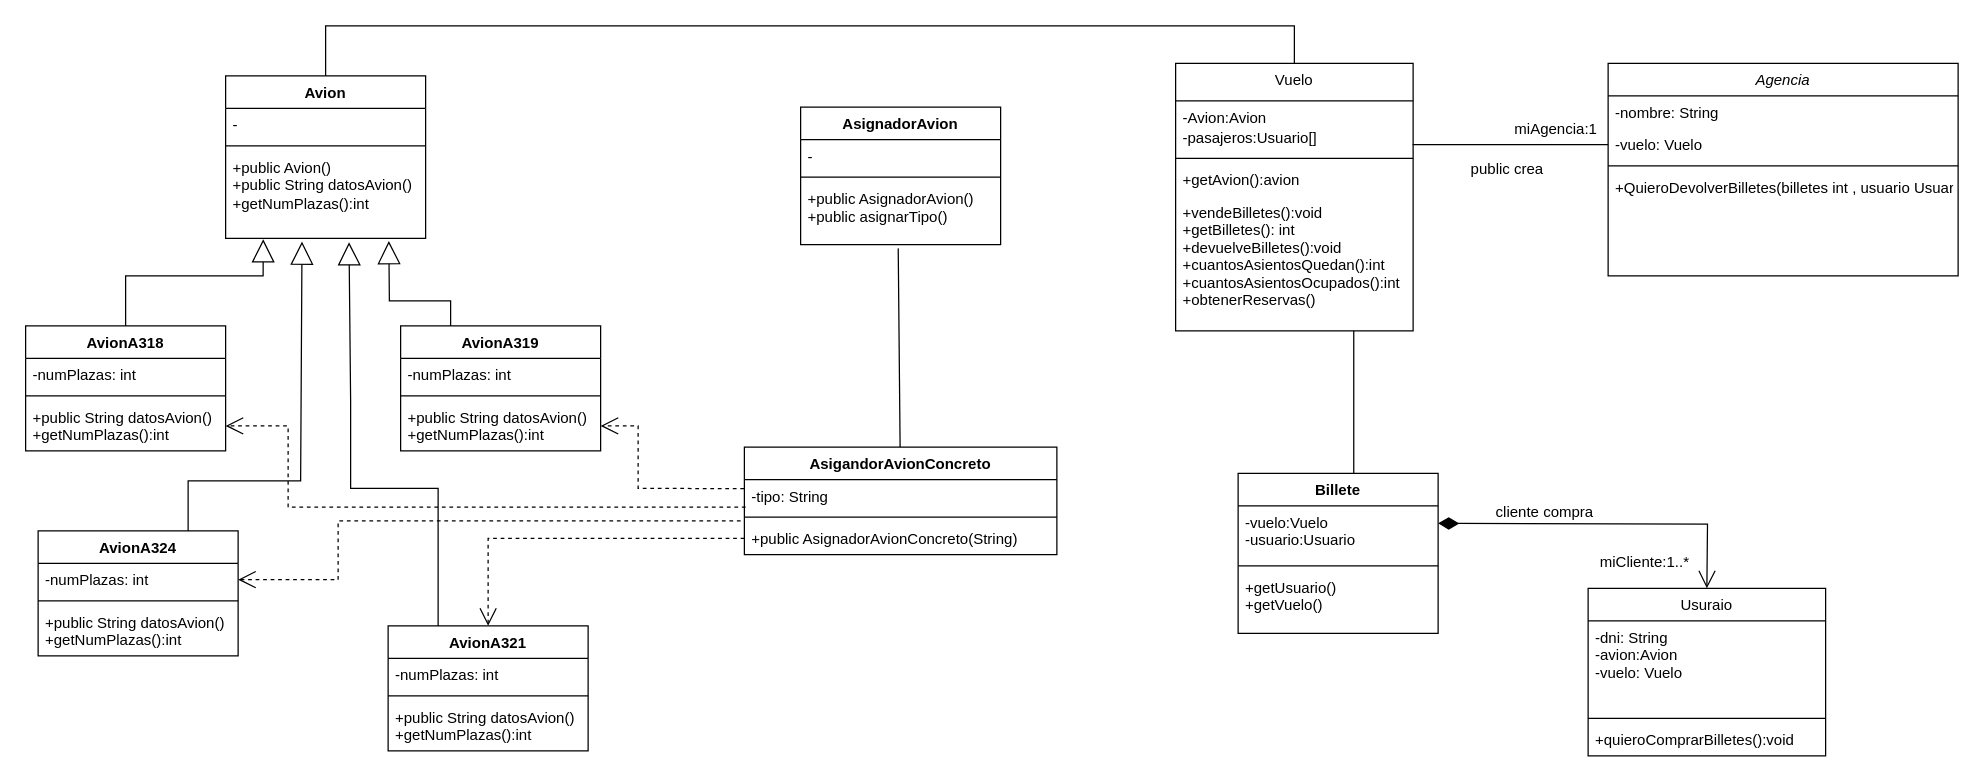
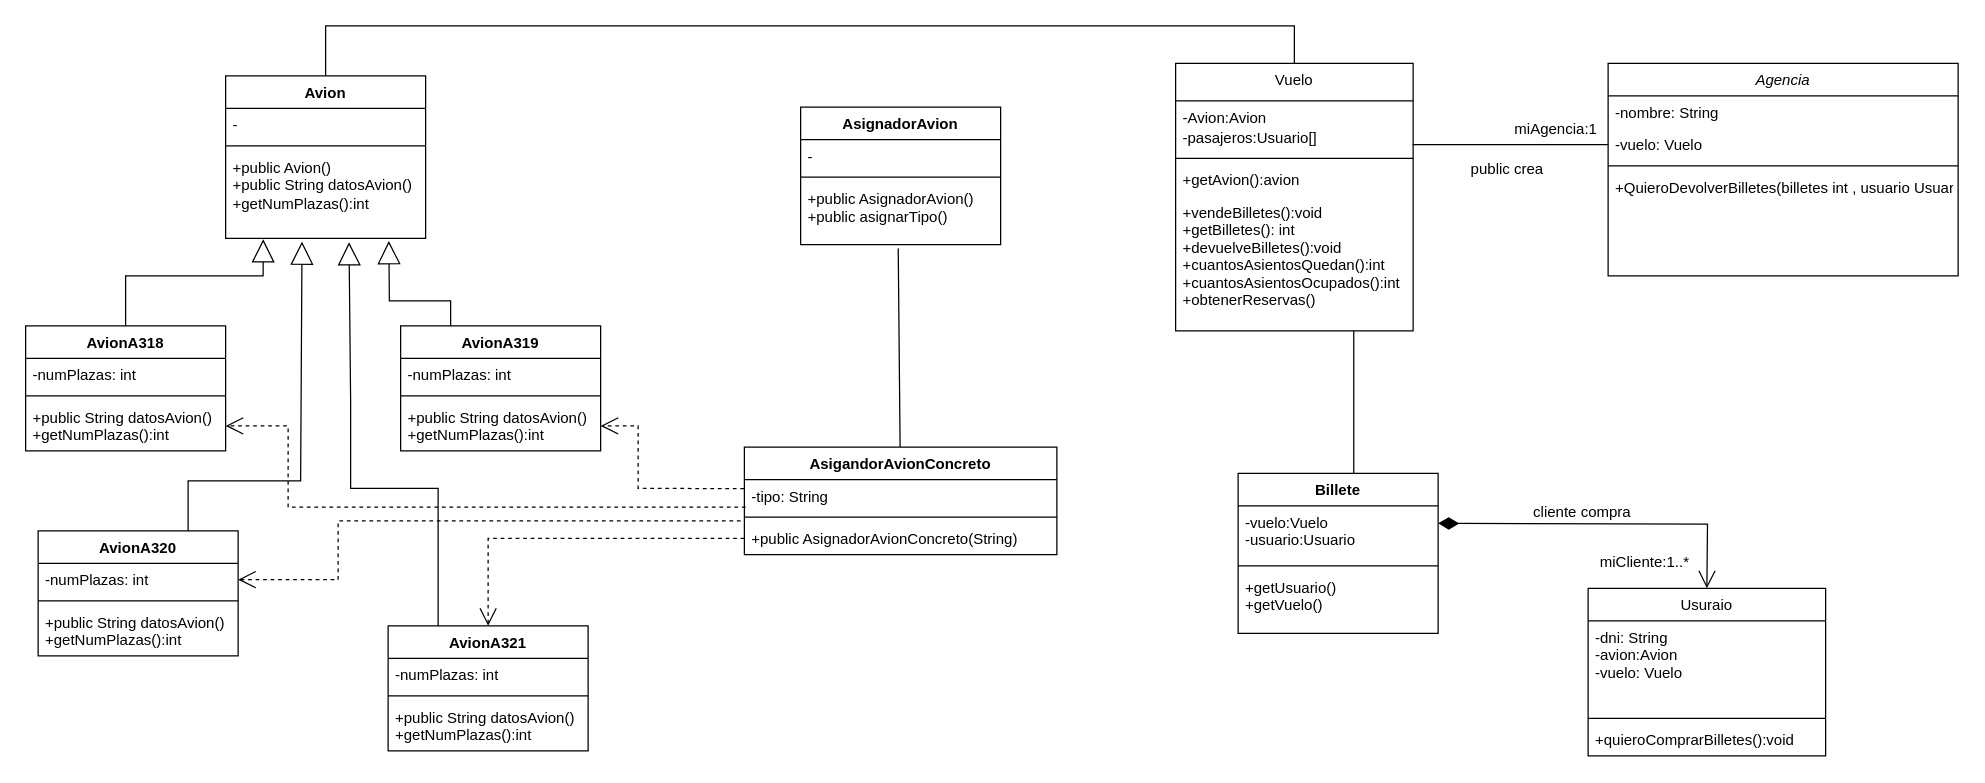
- <mxCell id="21" value="cliente compra" style="text;html=1;align=center;verticalAlign=middle;resizable=0;points=[];autosize=1;strokeColor=none;fillColor=none;" parent="1" vertex="1"><mxGeometry x="1185" y="394" width="100" height="30" as="geometry" /></mxCell>
+ <mxCell id="21" value="cliente compra" style="text;html=1;align=center;verticalAlign=middle;resizable=0;points=[];autosize=1;strokeColor=none;fillColor=none;" parent="1" vertex="1"><mxGeometry x="1215" y="394" width="100" height="30" as="geometry" /></mxCell>
- <mxCell id="39" value="AvionA324" style="swimlane;fontStyle=1;align=center;verticalAlign=top;childLayout=stackLayout;horizontal=1;startSize=26;horizontalStack=0;resizeParent=1;resizeParentMax=0;resizeLast=0;collapsible=1;marginBottom=0;whiteSpace=wrap;html=1;" vertex="1" parent="1"><mxGeometry x="30" y="424" width="160" height="100" as="geometry" /></mxCell>
+ <mxCell id="39" value="AvionA320" style="swimlane;fontStyle=1;align=center;verticalAlign=top;childLayout=stackLayout;horizontal=1;startSize=26;horizontalStack=0;resizeParent=1;resizeParentMax=0;resizeLast=0;collapsible=1;marginBottom=0;whiteSpace=wrap;html=1;" vertex="1" parent="1"><mxGeometry x="30" y="424" width="160" height="100" as="geometry" /></mxCell>
